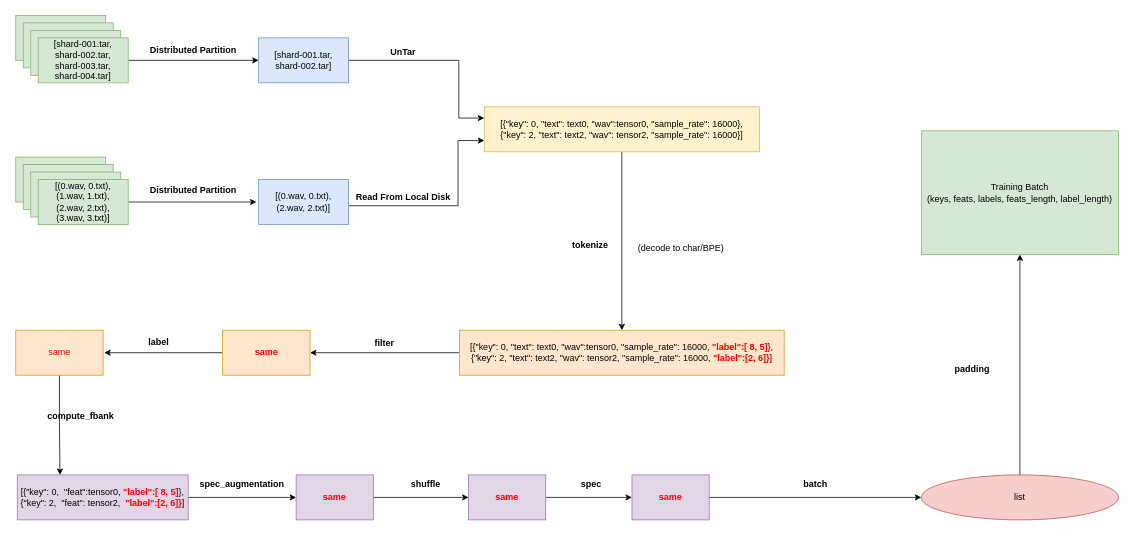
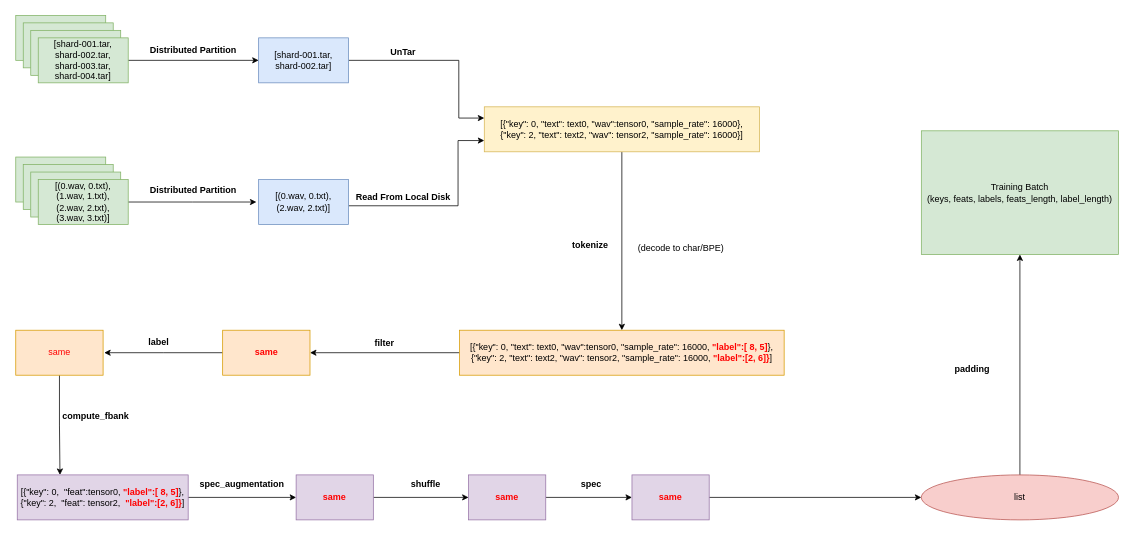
- <mxCell id="33" value="compute_fbank" style="text;html=1;strokeColor=none;fillColor=none;align=center;verticalAlign=middle;whiteSpace=wrap;rounded=0;fontStyle=1" parent="1" vertex="1"><mxGeometry x="59" y="545" width="96" height="20" as="geometry" /></mxCell>
+ <mxCell id="33" value="compute_fbank" style="text;html=1;strokeColor=none;fillColor=none;align=center;verticalAlign=middle;whiteSpace=wrap;rounded=0;fontStyle=1" parent="1" vertex="1"><mxGeometry x="79" y="545" width="96" height="20" as="geometry" /></mxCell>
- <mxCell id="46" value="batch" style="text;html=1;strokeColor=none;fillColor=none;align=center;verticalAlign=middle;whiteSpace=wrap;rounded=0;fontStyle=1" parent="1" vertex="1"><mxGeometry x="1039" y="636" width="96" height="20" as="geometry" /></mxCell>
